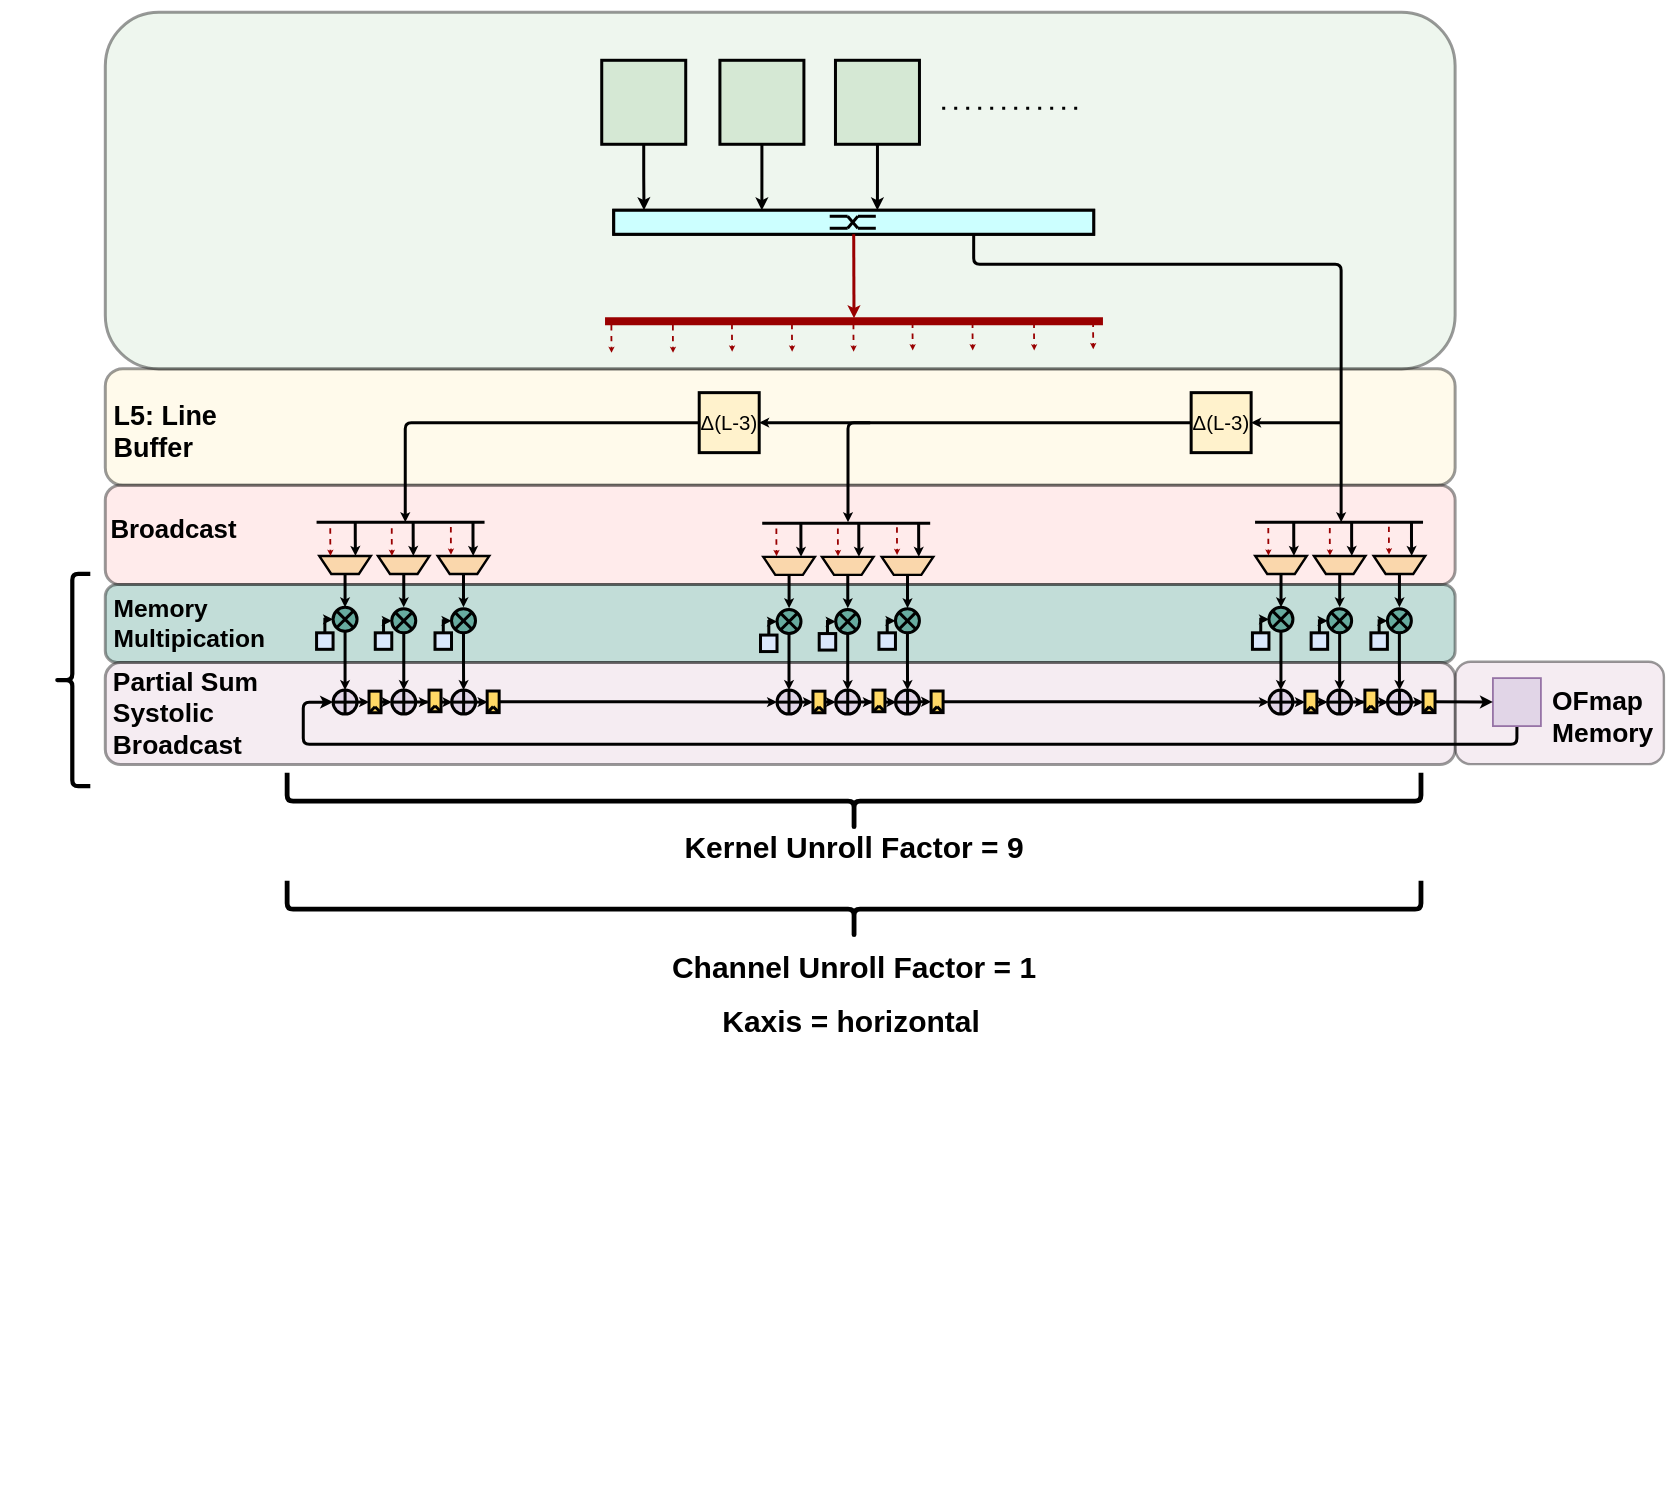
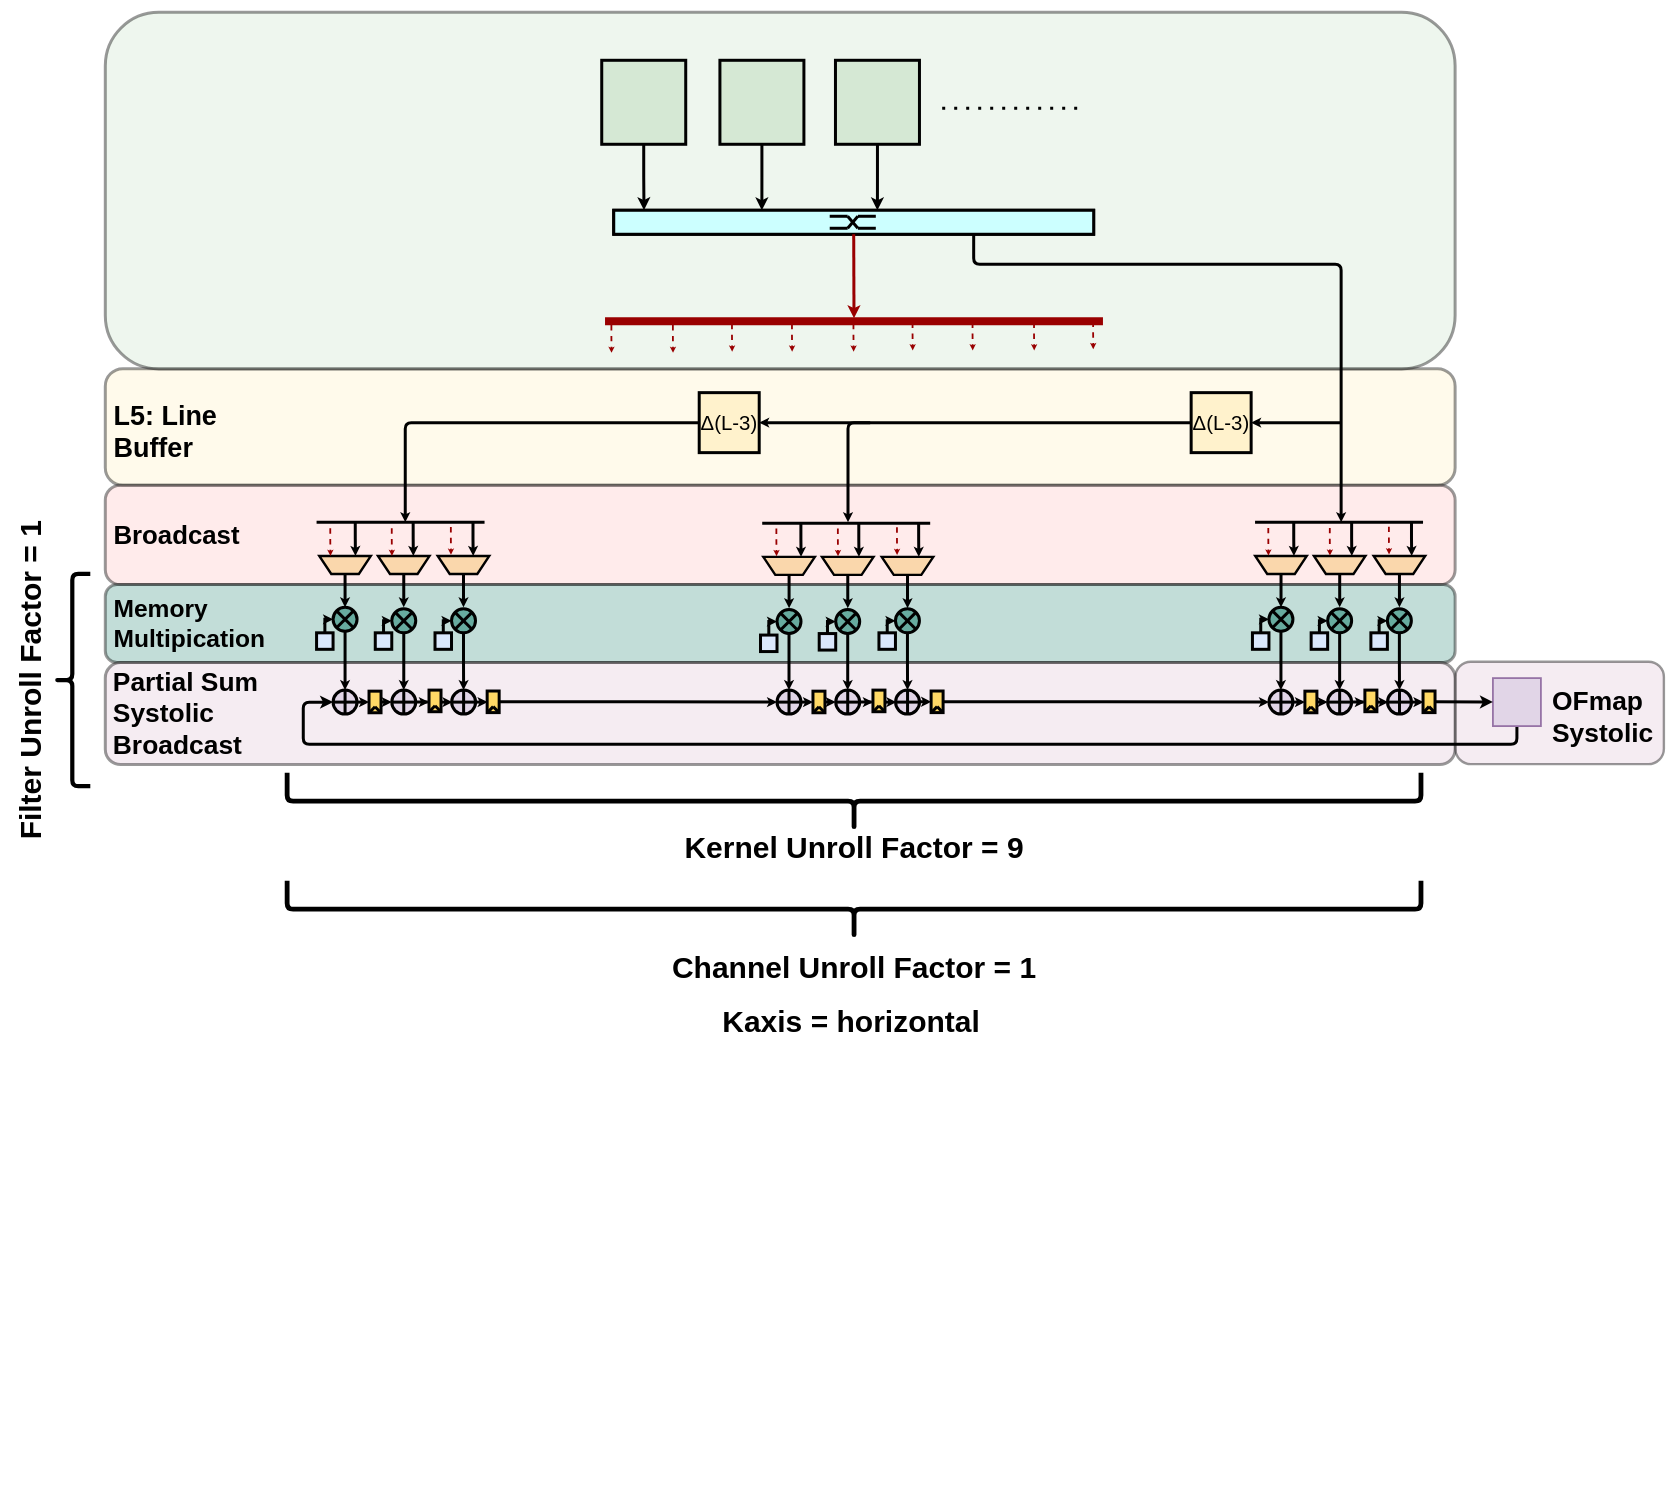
- <mxCell id="158" value="Broadcast" style="text;html=1;strokeColor=none;fillColor=none;align=left;verticalAlign=middle;whiteSpace=wrap;rounded=0;glass=0;fontSize=43;fontStyle=1;strokeWidth=5;" parent="1" vertex="1"><mxGeometry x="181.51" y="816.21" width="290" height="130" as="geometry" /></mxCell>
+ <mxCell id="158" value="Broadcast" style="text;html=1;strokeColor=none;fillColor=none;align=left;verticalAlign=middle;whiteSpace=wrap;rounded=0;glass=0;fontSize=43;fontStyle=1;strokeWidth=5;" parent="1" vertex="1"><mxGeometry x="186.51" y="826.21" width="290" height="130" as="geometry" /></mxCell>
+ <mxCell id="167" value="Filter Unroll Factor = 1" style="text;html=1;strokeColor=none;fillColor=none;align=center;verticalAlign=middle;whiteSpace=wrap;rounded=0;glass=0;fontSize=50;fontColor=#000000;horizontal=0;fontStyle=1" parent="1" vertex="1"><mxGeometry x="20" y="844.36" width="60" height="577.5" as="geometry" /></mxCell>
- <mxCell id="165" value="OFmap Memory" style="text;html=1;strokeColor=none;fillColor=none;align=left;verticalAlign=middle;whiteSpace=wrap;rounded=0;glass=0;fontSize=44;strokeWidth=5;fontStyle=1" parent="1" vertex="1"><mxGeometry x="2585" y="1129.84" width="180" height="130" as="geometry" /></mxCell>
+ <mxCell id="165" value="OFmap Systolic" style="text;html=1;strokeColor=none;fillColor=none;align=left;verticalAlign=middle;whiteSpace=wrap;rounded=0;glass=0;fontSize=44;strokeWidth=5;fontStyle=1" parent="1" vertex="1"><mxGeometry x="2585" y="1129.84" width="180" height="130" as="geometry" /></mxCell>
